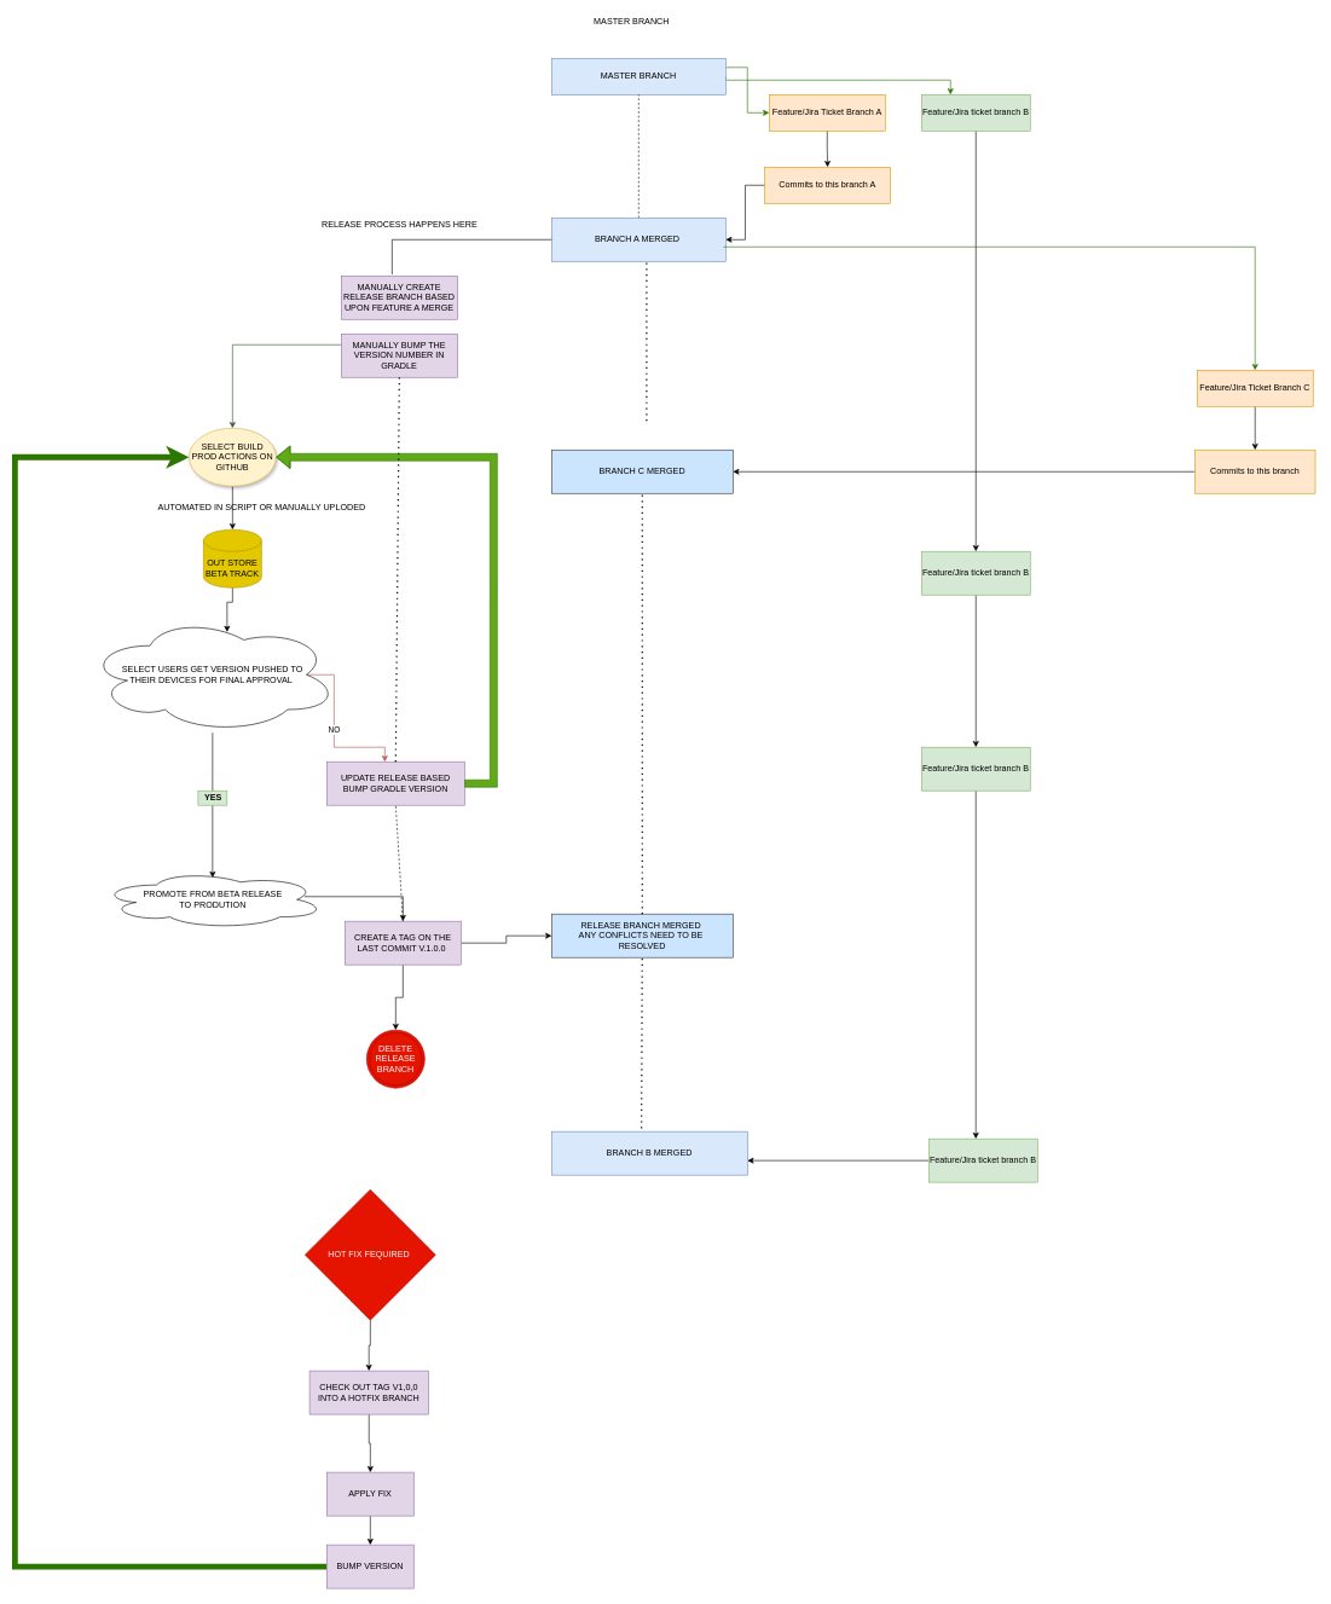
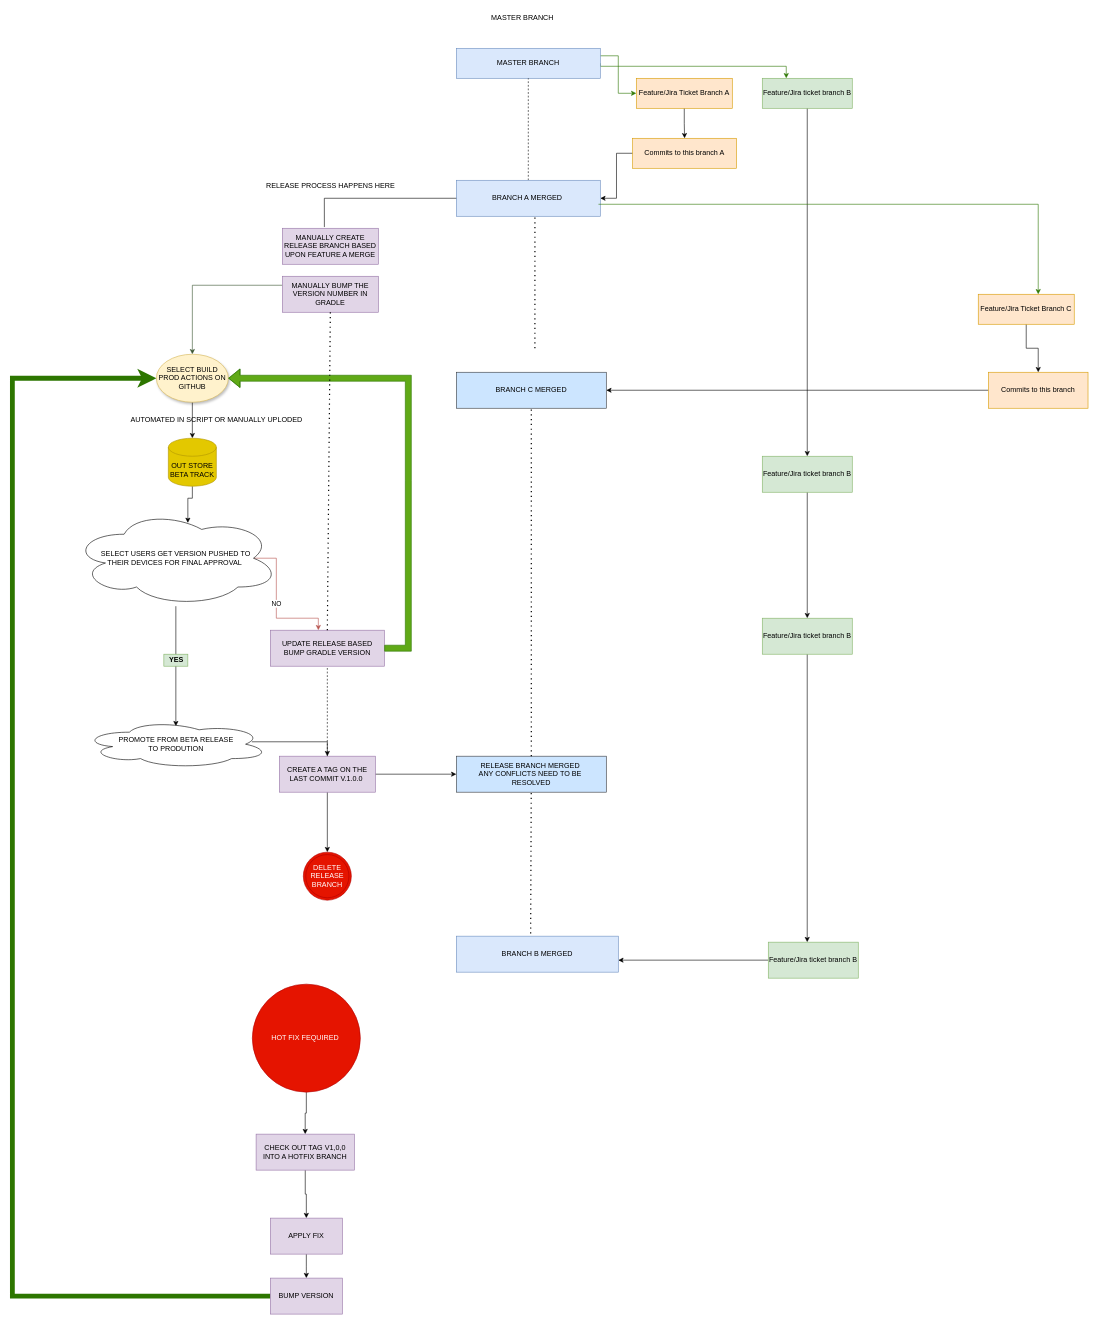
- <mxCell id="29" value="Feature/Jira Ticket Branch C" style="rounded=0;whiteSpace=wrap;html=1;fillColor=#ffe6cc;strokeColor=#d79b00;" parent="1" vertex="1"><mxGeometry x="1650" y="510" width="160" height="50" as="geometry" /></mxCell>
+ <mxCell id="29" value="Feature/Jira Ticket Branch C" style="rounded=0;whiteSpace=wrap;html=1;fillColor=#ffe6cc;strokeColor=#d79b00;" parent="1" vertex="1"><mxGeometry x="1630" y="490" width="160" height="50" as="geometry" /></mxCell>
- <mxCell id="42" value="CREATE A TAG ON THE LAST COMMIT V.1.0.0&amp;nbsp;" style="rounded=0;whiteSpace=wrap;html=1;fillColor=#e1d5e7;strokeColor=#9673a6;" parent="1" vertex="1"><mxGeometry x="475" y="1270" width="160" height="60" as="geometry" /></mxCell>
+ <mxCell id="42" value="CREATE A TAG ON THE LAST COMMIT V.1.0.0&amp;nbsp;" style="rounded=0;whiteSpace=wrap;html=1;fillColor=#e1d5e7;strokeColor=#9673a6;" parent="1" vertex="1"><mxGeometry x="465" y="1260" width="160" height="60" as="geometry" /></mxCell>
- <mxCell id="56" value="HOT FIX FEQUIRED&amp;nbsp;" style="rhombus;whiteSpace=wrap;html=1;fillColor=#e51400;fontColor=#ffffff;strokeColor=#B20000;" vertex="1" parent="1"><mxGeometry x="420" y="1640" width="180" height="180" as="geometry" /></mxCell>
+ <mxCell id="56" value="HOT FIX FEQUIRED&amp;nbsp;" style="ellipse;whiteSpace=wrap;html=1;fillColor=#e51400;fontColor=#ffffff;strokeColor=#B20000;" vertex="1" parent="1"><mxGeometry x="420" y="1640" width="180" height="180" as="geometry" /></mxCell>
